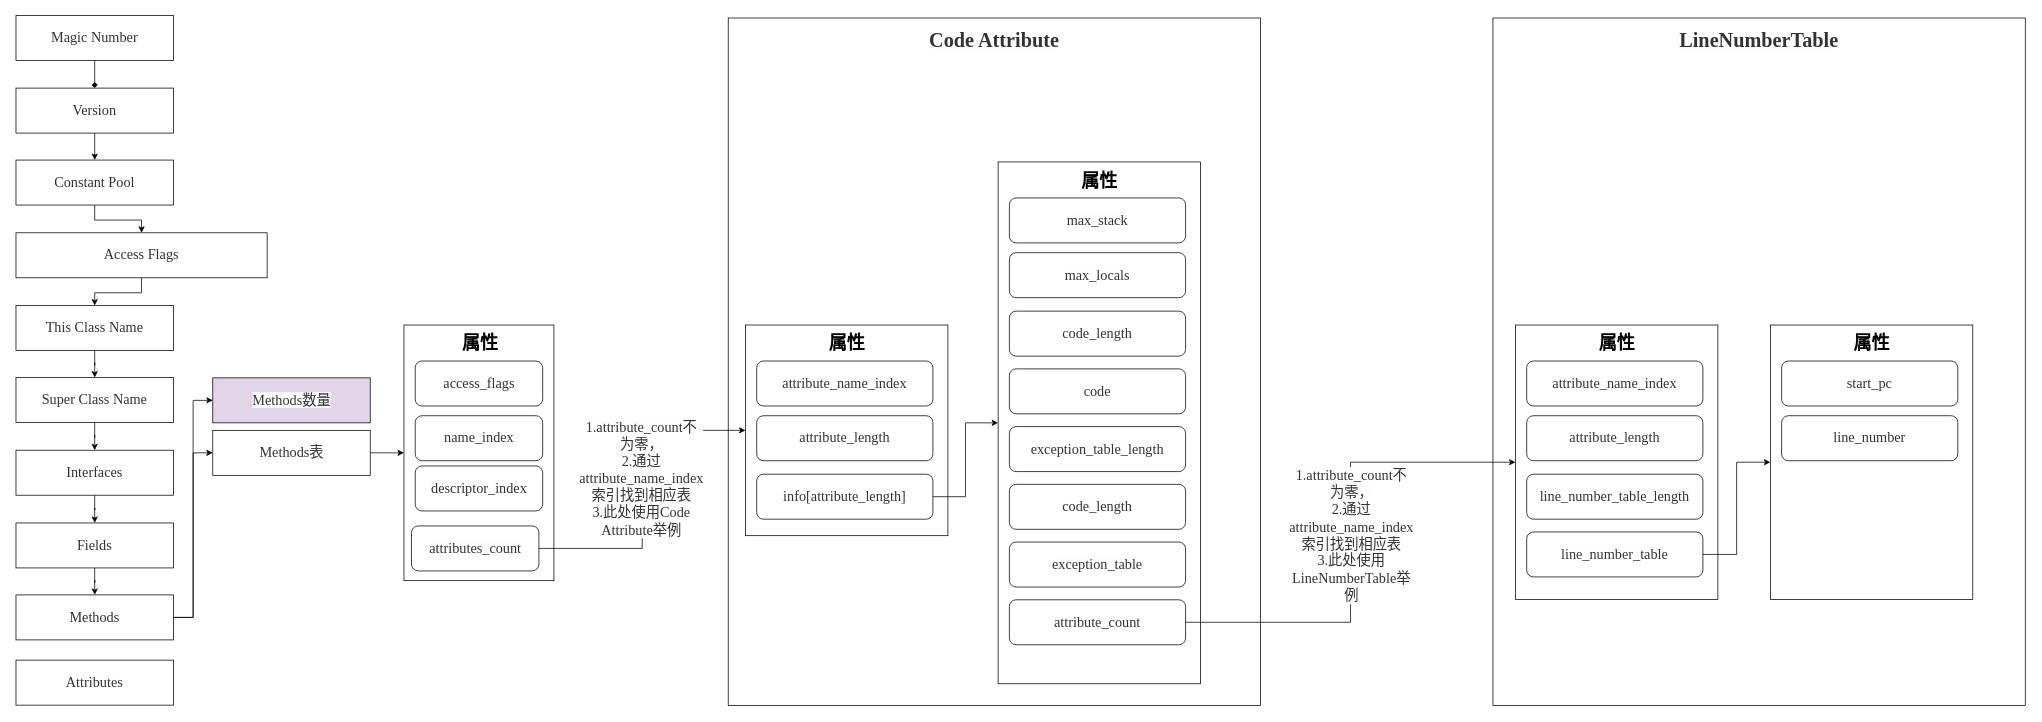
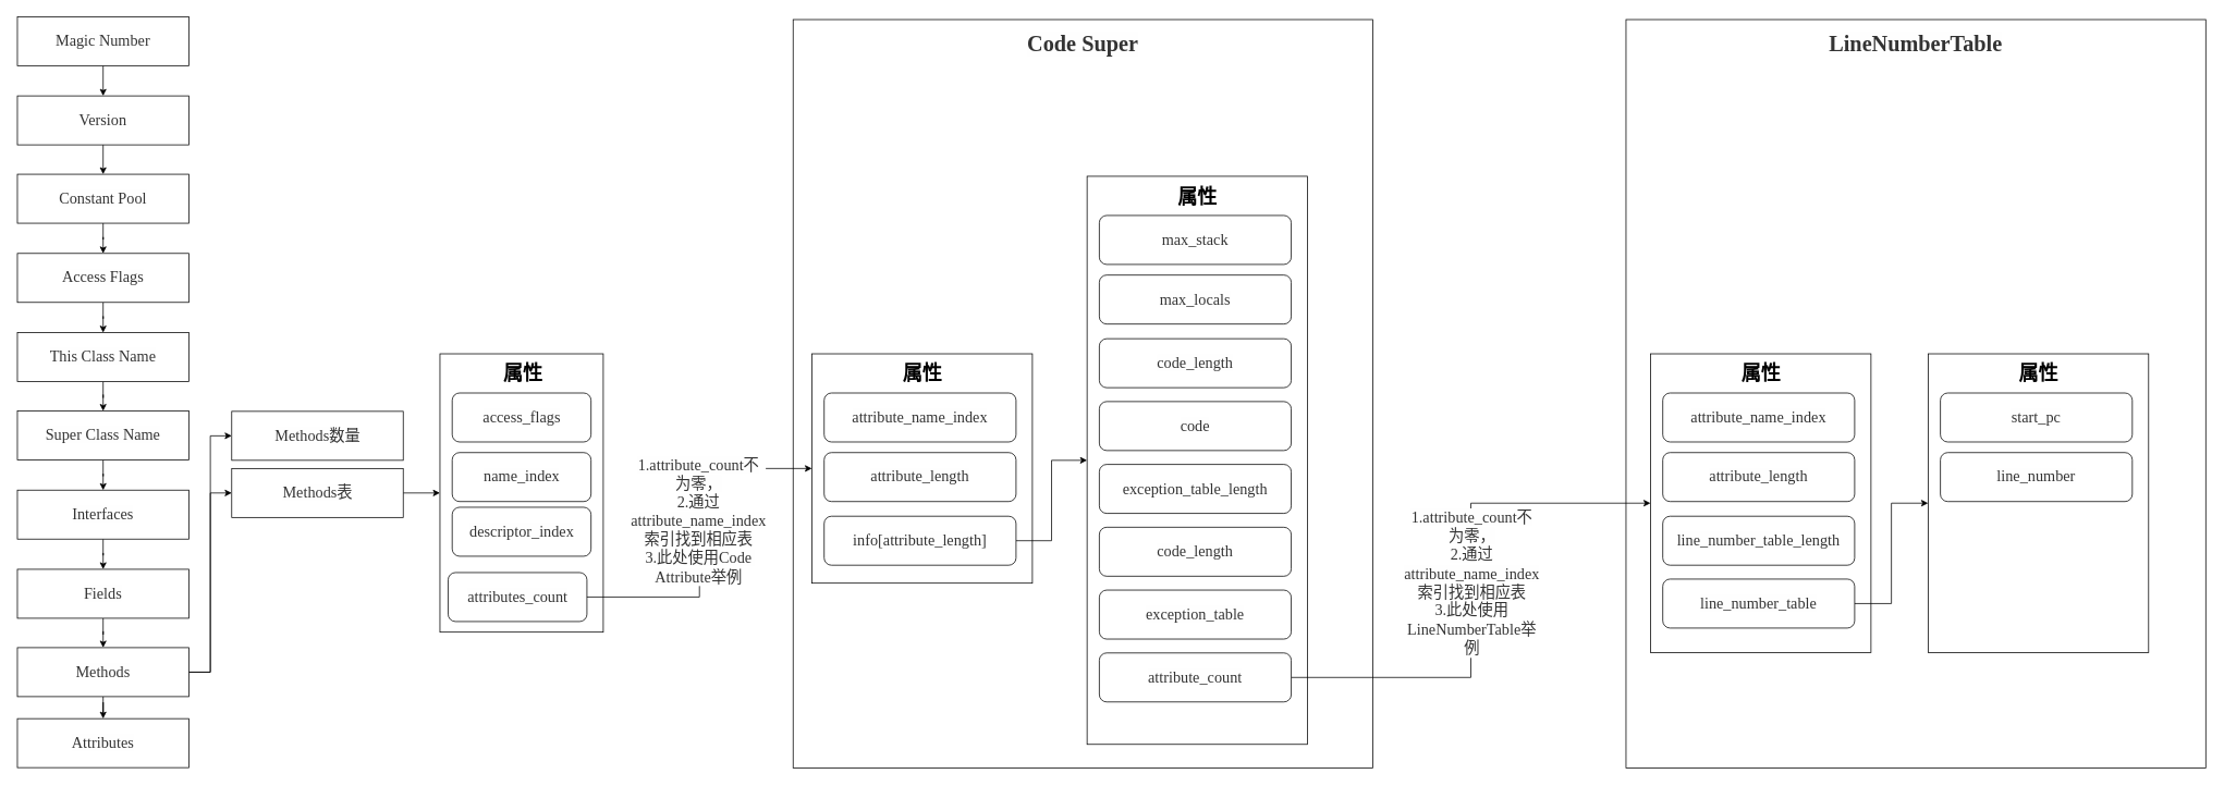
- <mxCell id="66" value="&lt;span style=&quot;color: rgb(51, 51, 51); font-family: vollkorn, palatino, times; font-size: 27px; text-align: left; white-space: pre-wrap; background-color: rgb(254, 254, 254);&quot;&gt;Code Attribute&lt;/span&gt;" style="text;html=1;strokeColor=none;fillColor=none;align=center;verticalAlign=middle;whiteSpace=wrap;rounded=0;fontSize=27;fontStyle=1" vertex="1" parent="1"><mxGeometry x="1206" y="43.5" width="238" height="20" as="geometry" /></mxCell>
+ <mxCell id="66" value="&lt;span style=&quot;color: rgb(51, 51, 51); font-family: vollkorn, palatino, times; font-size: 27px; text-align: left; white-space: pre-wrap; background-color: rgb(254, 254, 254);&quot;&gt;Code Super&lt;/span&gt;" style="text;html=1;strokeColor=none;fillColor=none;align=center;verticalAlign=middle;whiteSpace=wrap;rounded=0;fontSize=27;fontStyle=1" vertex="1" parent="1"><mxGeometry x="1206" y="43.5" width="238" height="20" as="geometry" /></mxCell>
- <mxCell id="6" style="edgeStyle=orthogonalEdgeStyle;rounded=0;orthogonalLoop=1;jettySize=auto;html=1;exitX=0.5;exitY=1;exitDx=0;exitDy=0;entryX=0.5;entryY=0;entryDx=0;entryDy=0;endArrow=diamond;" edge="1" parent="1" source="7" target="9"><mxGeometry relative="1" as="geometry" /></mxCell>
+ <mxCell id="6" style="edgeStyle=orthogonalEdgeStyle;rounded=0;orthogonalLoop=1;jettySize=auto;html=1;exitX=0.5;exitY=1;exitDx=0;exitDy=0;entryX=0.5;entryY=0;entryDx=0;entryDy=0;" edge="1" parent="1" source="7" target="9"><mxGeometry relative="1" as="geometry" /></mxCell>
- <mxCell id="13" value="&lt;span style=&quot;color: rgb(51 , 51 , 51) ; font-family: &amp;#34;vollkorn&amp;#34; , &amp;#34;palatino&amp;#34; , &amp;#34;times&amp;#34; ; font-size: 19px ; text-align: left ; white-space: pre-wrap ; background-color: rgb(254 , 254 , 254)&quot;&gt;Access Flags&lt;/span&gt;" style="rounded=0;whiteSpace=wrap;html=1;" vertex="1" parent="1"><mxGeometry x="20" y="310" width="335" height="60" as="geometry" /></mxCell>
+ <mxCell id="13" value="&lt;span style=&quot;color: rgb(51 , 51 , 51) ; font-family: &amp;#34;vollkorn&amp;#34; , &amp;#34;palatino&amp;#34; , &amp;#34;times&amp;#34; ; font-size: 19px ; text-align: left ; white-space: pre-wrap ; background-color: rgb(254 , 254 , 254)&quot;&gt;Access Flags&lt;/span&gt;" style="rounded=0;whiteSpace=wrap;html=1;" vertex="1" parent="1"><mxGeometry x="20" y="310" width="210" height="60" as="geometry" /></mxCell>
- <mxCell id="27" value="&lt;span style=&quot;color: rgb(51 , 51 , 51) ; font-family: &amp;#34;vollkorn&amp;#34; , &amp;#34;palatino&amp;#34; , &amp;#34;times&amp;#34; ; font-size: 19px ; text-align: left ; white-space: pre-wrap ; background-color: rgb(254 , 254 , 254)&quot;&gt;Methods&lt;/span&gt;&lt;span style=&quot;color: rgb(51 , 51 , 51) ; font-family: &amp;#34;vollkorn&amp;#34; , &amp;#34;palatino&amp;#34; , &amp;#34;times&amp;#34; ; font-size: 19px ; text-align: left ; white-space: pre-wrap ; background-color: rgb(254 , 254 , 254)&quot;&gt;数量&lt;/span&gt;" style="rounded=0;whiteSpace=wrap;html=1;fillColor=#e1d5e7;" vertex="1" parent="1"><mxGeometry x="282.5" y="503.5" width="210" height="60" as="geometry" /></mxCell>
+ <mxCell id="27" value="&lt;span style=&quot;color: rgb(51 , 51 , 51) ; font-family: &amp;#34;vollkorn&amp;#34; , &amp;#34;palatino&amp;#34; , &amp;#34;times&amp;#34; ; font-size: 19px ; text-align: left ; white-space: pre-wrap ; background-color: rgb(254 , 254 , 254)&quot;&gt;Methods&lt;/span&gt;&lt;span style=&quot;color: rgb(51 , 51 , 51) ; font-family: &amp;#34;vollkorn&amp;#34; , &amp;#34;palatino&amp;#34; , &amp;#34;times&amp;#34; ; font-size: 19px ; text-align: left ; white-space: pre-wrap ; background-color: rgb(254 , 254 , 254)&quot;&gt;数量&lt;/span&gt;" style="rounded=0;whiteSpace=wrap;html=1;" vertex="1" parent="1"><mxGeometry x="282.5" y="503.5" width="210" height="60" as="geometry" /></mxCell>
+ <mxCell id="22" value="" style="edgeStyle=orthogonalEdgeStyle;rounded=0;orthogonalLoop=1;jettySize=auto;html=1;" edge="1" parent="1" source="25" target="26"><mxGeometry relative="1" as="geometry" /></mxCell>
